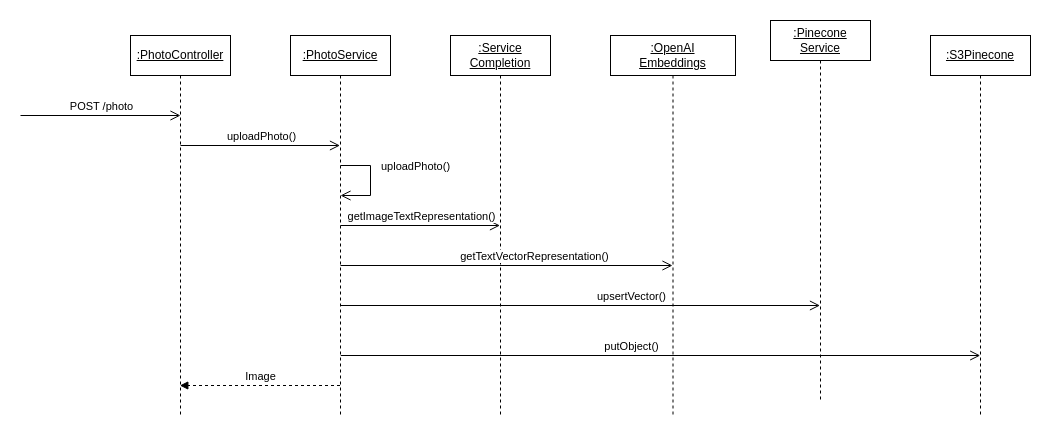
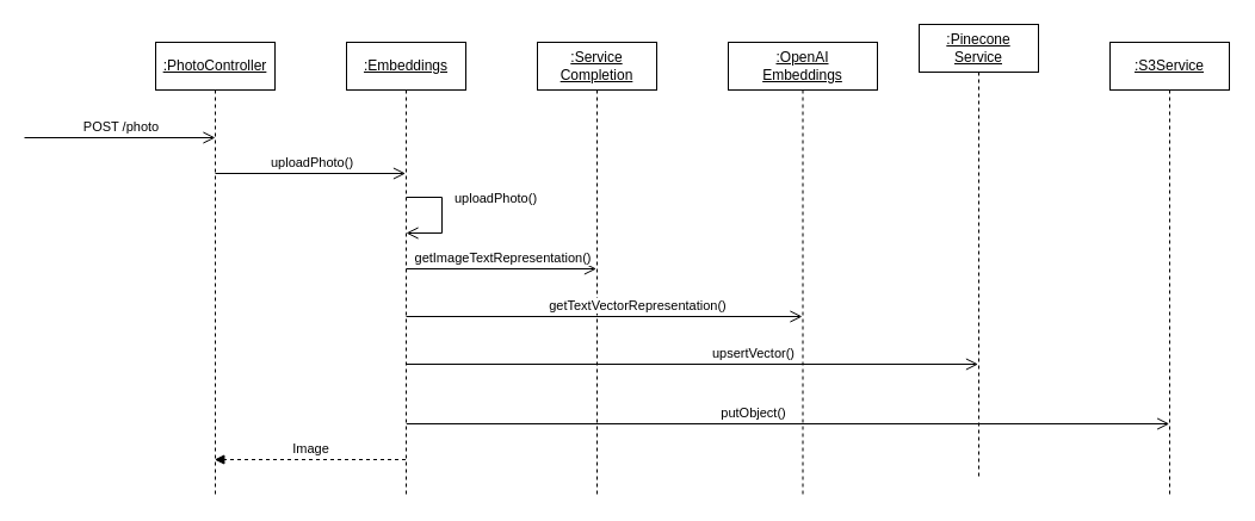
- <mxCell id="3" value="&lt;u&gt;:PhotoService&lt;/u&gt;" style="shape=umlLifeline;perimeter=lifelinePerimeter;whiteSpace=wrap;html=1;container=1;dropTarget=0;collapsible=0;recursiveResize=0;outlineConnect=0;portConstraint=eastwest;newEdgeStyle={&quot;edgeStyle&quot;:&quot;elbowEdgeStyle&quot;,&quot;elbow&quot;:&quot;vertical&quot;,&quot;curved&quot;:0,&quot;rounded&quot;:0};" parent="1" vertex="1"><mxGeometry x="290" y="35" width="100" height="380" as="geometry" /></mxCell>
+ <mxCell id="3" value="&lt;u&gt;:Embeddings&lt;/u&gt;" style="shape=umlLifeline;perimeter=lifelinePerimeter;whiteSpace=wrap;html=1;container=1;dropTarget=0;collapsible=0;recursiveResize=0;outlineConnect=0;portConstraint=eastwest;newEdgeStyle={&quot;edgeStyle&quot;:&quot;elbowEdgeStyle&quot;,&quot;elbow&quot;:&quot;vertical&quot;,&quot;curved&quot;:0,&quot;rounded&quot;:0};" parent="1" vertex="1"><mxGeometry x="290" y="35" width="100" height="380" as="geometry" /></mxCell>
- <mxCell id="19" value="&lt;u&gt;:S3Pinecone&lt;/u&gt;" style="shape=umlLifeline;perimeter=lifelinePerimeter;whiteSpace=wrap;html=1;container=1;dropTarget=0;collapsible=0;recursiveResize=0;outlineConnect=0;portConstraint=eastwest;newEdgeStyle={&quot;edgeStyle&quot;:&quot;elbowEdgeStyle&quot;,&quot;elbow&quot;:&quot;vertical&quot;,&quot;curved&quot;:0,&quot;rounded&quot;:0};" parent="1" vertex="1"><mxGeometry x="930" y="35" width="100" height="380" as="geometry" /></mxCell>
+ <mxCell id="19" value="&lt;u&gt;:S3Service&lt;/u&gt;" style="shape=umlLifeline;perimeter=lifelinePerimeter;whiteSpace=wrap;html=1;container=1;dropTarget=0;collapsible=0;recursiveResize=0;outlineConnect=0;portConstraint=eastwest;newEdgeStyle={&quot;edgeStyle&quot;:&quot;elbowEdgeStyle&quot;,&quot;elbow&quot;:&quot;vertical&quot;,&quot;curved&quot;:0,&quot;rounded&quot;:0};" parent="1" vertex="1"><mxGeometry x="930" y="35" width="100" height="380" as="geometry" /></mxCell>
